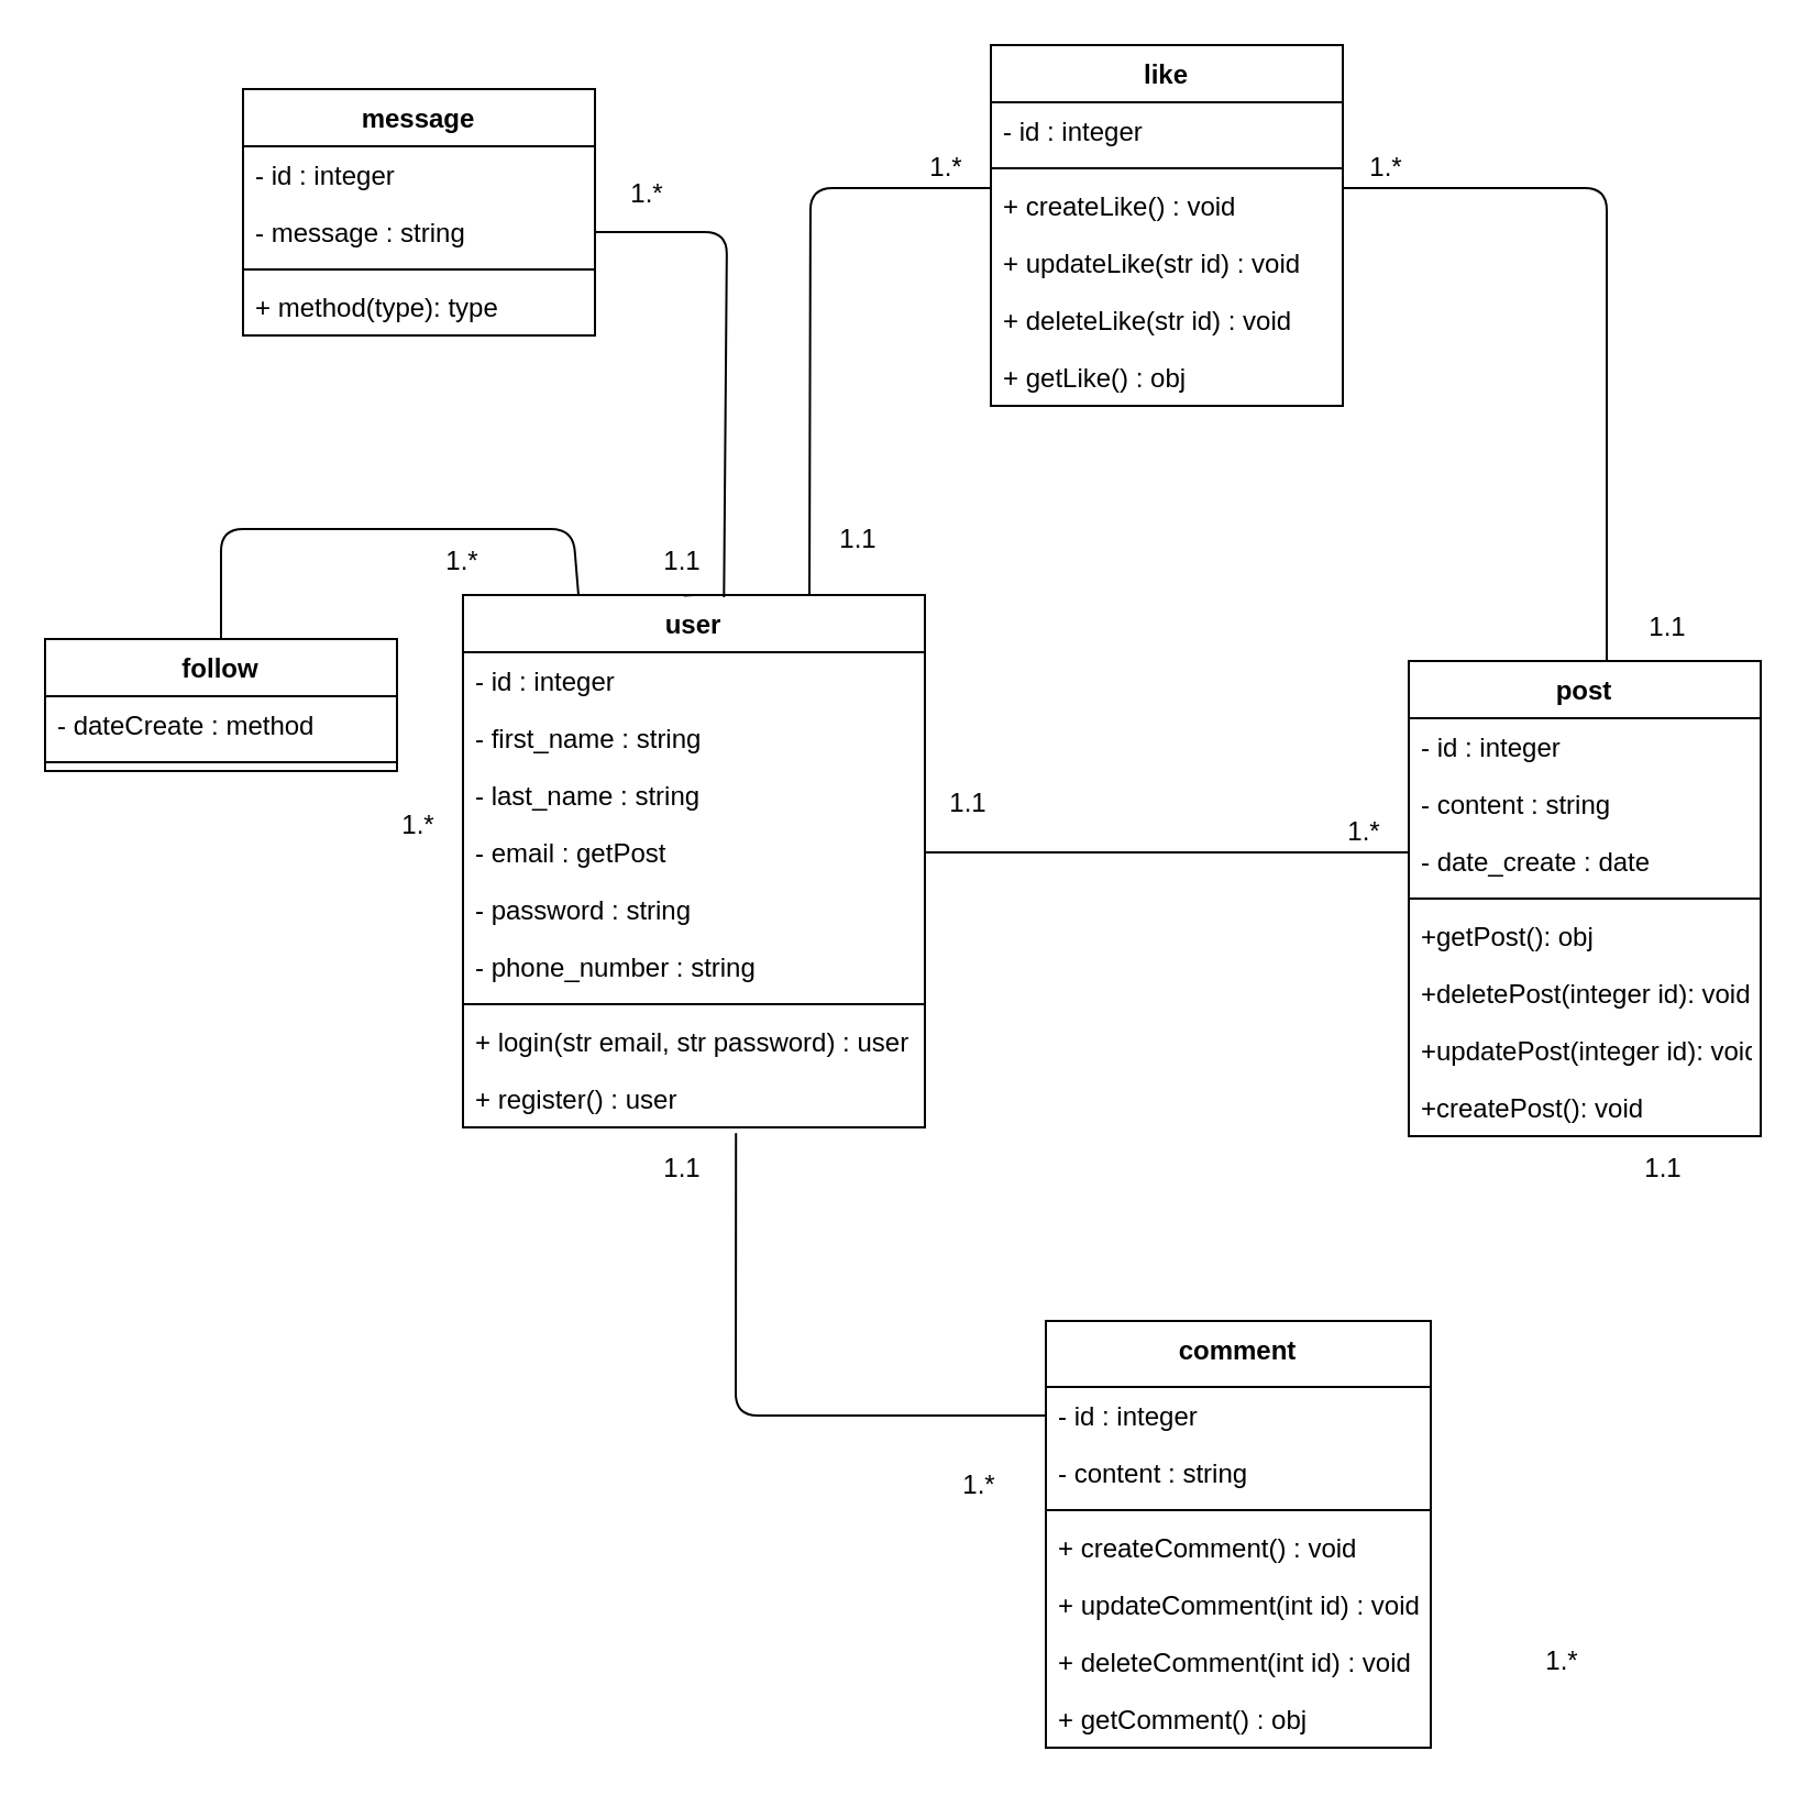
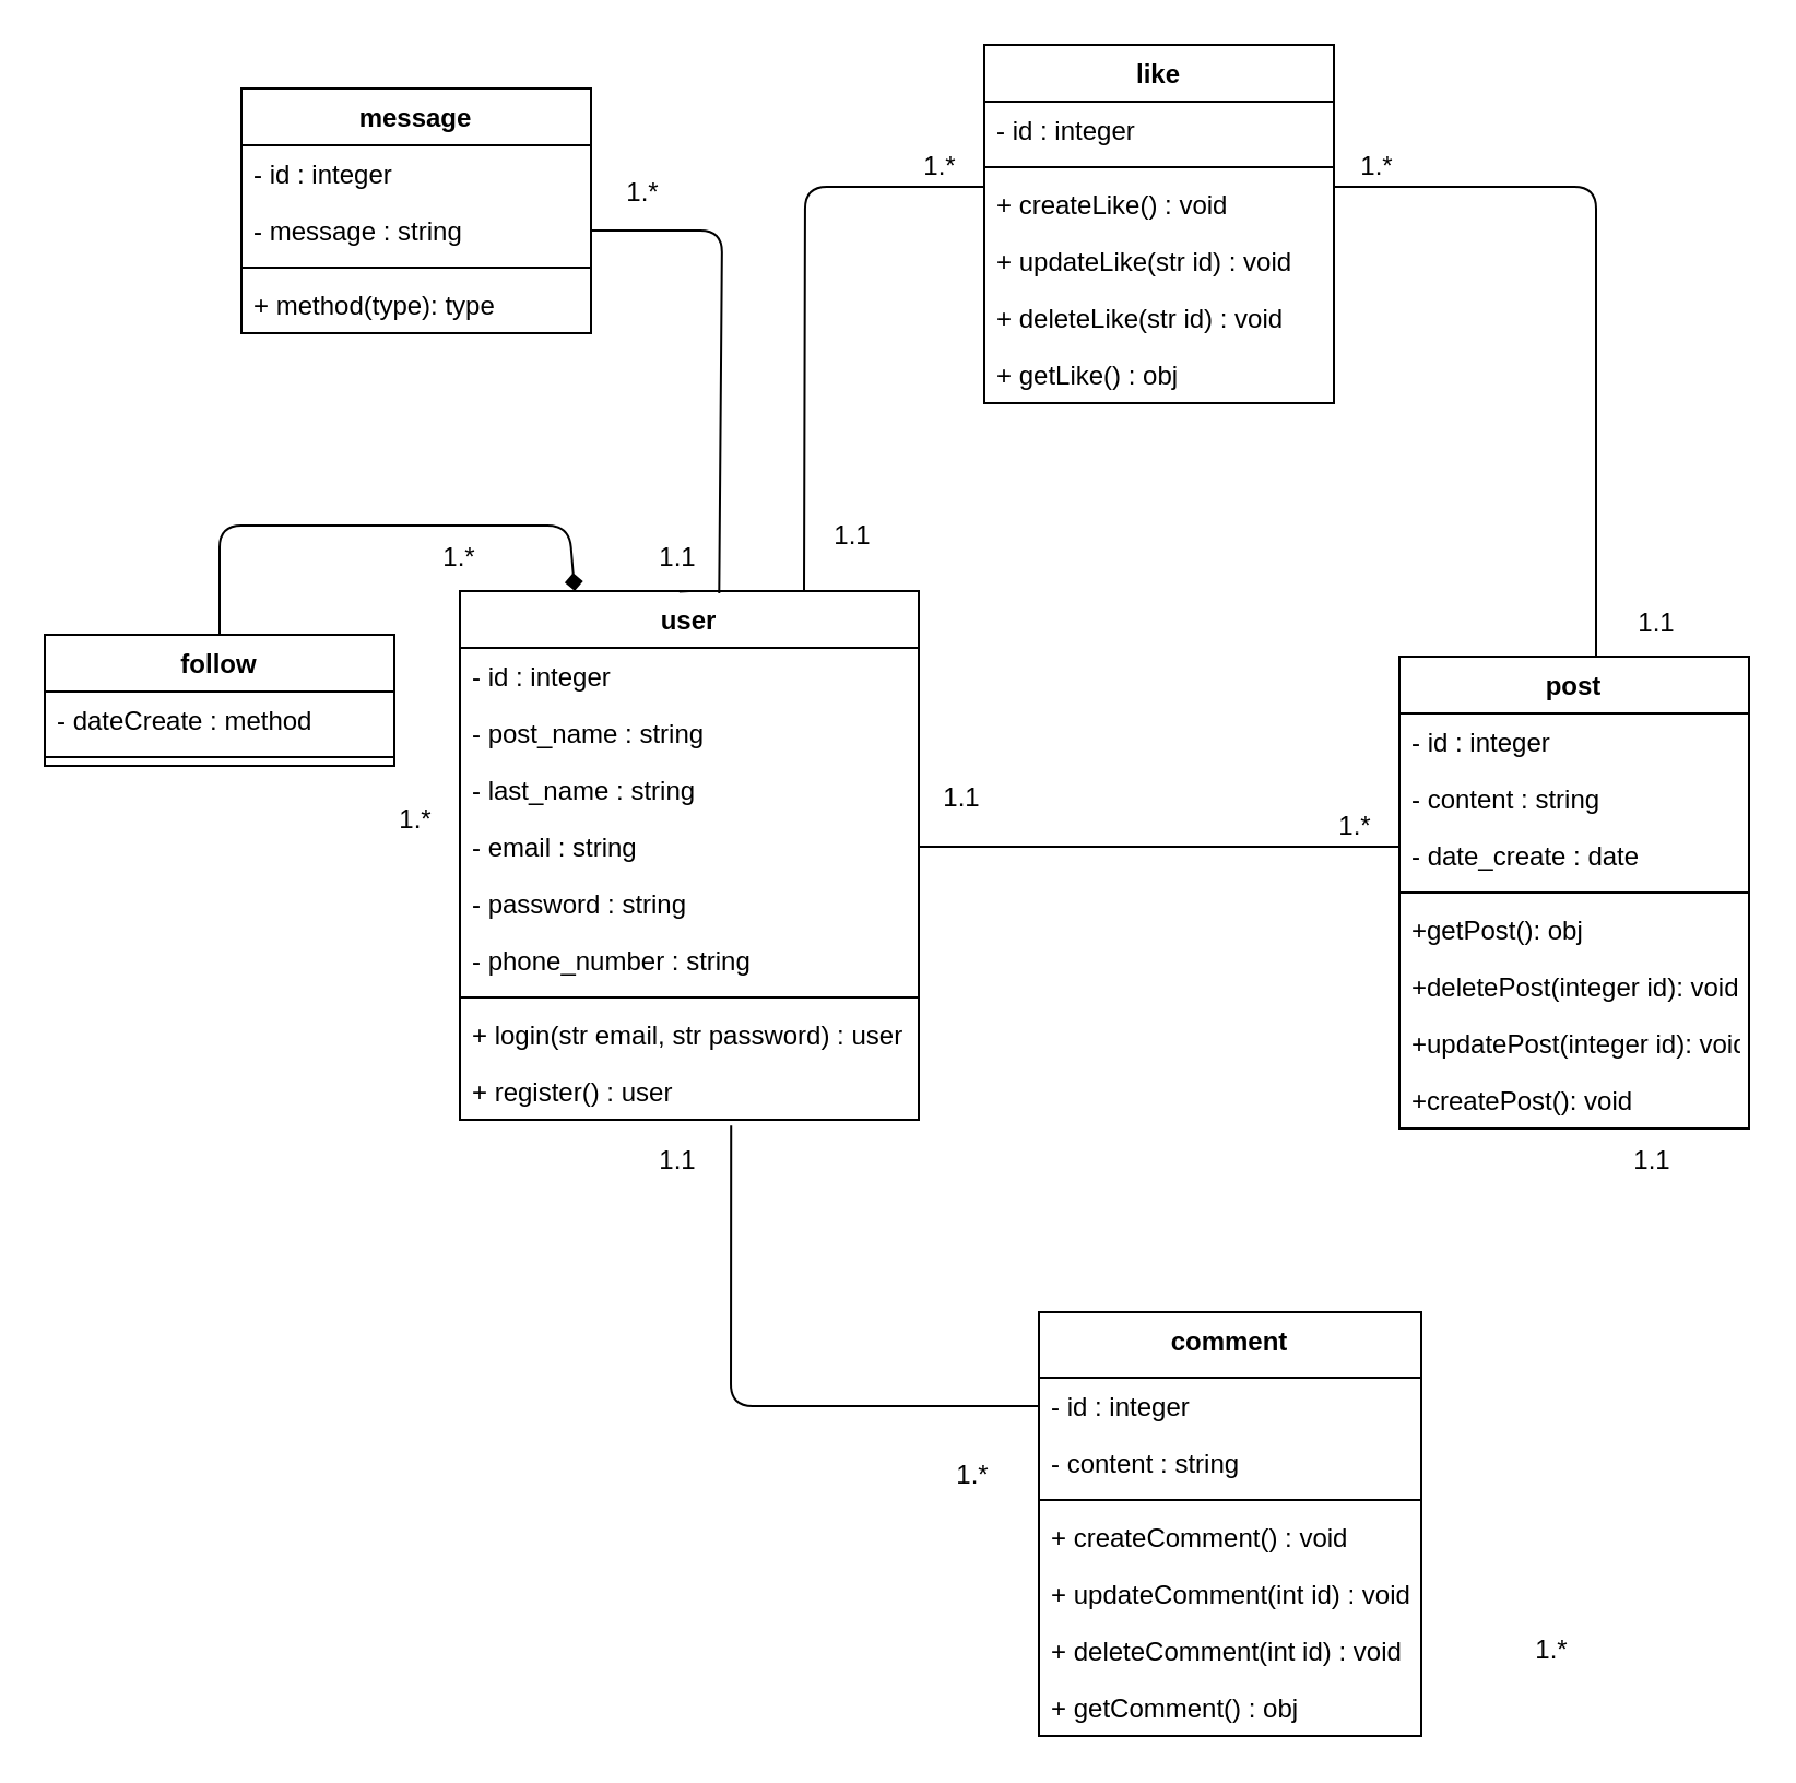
- <mxCell id="64" value="" style="endArrow=none;html=1;entryX=0.25;entryY=0;entryDx=0;entryDy=0;exitX=0.5;exitY=0;exitDx=0;exitDy=0;" parent="1" source="59" target="2" edge="1"><mxGeometry width="50" height="50" relative="1" as="geometry"><mxPoint x="270" y="360" as="sourcePoint" /><mxPoint x="320" y="310" as="targetPoint" /><Array as="points"><mxPoint x="100" y="240" /><mxPoint x="260" y="240" /></Array></mxGeometry></mxCell>
+ <mxCell id="64" value="" style="endArrow=diamond;html=1;entryX=0.25;entryY=0;entryDx=0;entryDy=0;exitX=0.5;exitY=0;exitDx=0;exitDy=0;" parent="1" source="59" target="2" edge="1"><mxGeometry width="50" height="50" relative="1" as="geometry"><mxPoint x="270" y="360" as="sourcePoint" /><mxPoint x="320" y="310" as="targetPoint" /><Array as="points"><mxPoint x="100" y="240" /><mxPoint x="260" y="240" /></Array></mxGeometry></mxCell>
- <mxCell id="4" value="- first_name : string" style="text;strokeColor=none;fillColor=none;align=left;verticalAlign=top;spacingLeft=4;spacingRight=4;overflow=hidden;rotatable=0;points=[[0,0.5],[1,0.5]];portConstraint=eastwest;" parent="2" vertex="1"><mxGeometry y="52" width="210" height="26" as="geometry" /></mxCell>
+ <mxCell id="4" value="- post_name : string" style="text;strokeColor=none;fillColor=none;align=left;verticalAlign=top;spacingLeft=4;spacingRight=4;overflow=hidden;rotatable=0;points=[[0,0.5],[1,0.5]];portConstraint=eastwest;" parent="2" vertex="1"><mxGeometry y="52" width="210" height="26" as="geometry" /></mxCell>
- <mxCell id="6" value="- email : getPost" style="text;strokeColor=none;fillColor=none;align=left;verticalAlign=top;spacingLeft=4;spacingRight=4;overflow=hidden;rotatable=0;points=[[0,0.5],[1,0.5]];portConstraint=eastwest;" parent="2" vertex="1"><mxGeometry y="104" width="210" height="26" as="geometry" /></mxCell>
+ <mxCell id="6" value="- email : string" style="text;strokeColor=none;fillColor=none;align=left;verticalAlign=top;spacingLeft=4;spacingRight=4;overflow=hidden;rotatable=0;points=[[0,0.5],[1,0.5]];portConstraint=eastwest;" parent="2" vertex="1"><mxGeometry y="104" width="210" height="26" as="geometry" /></mxCell>
